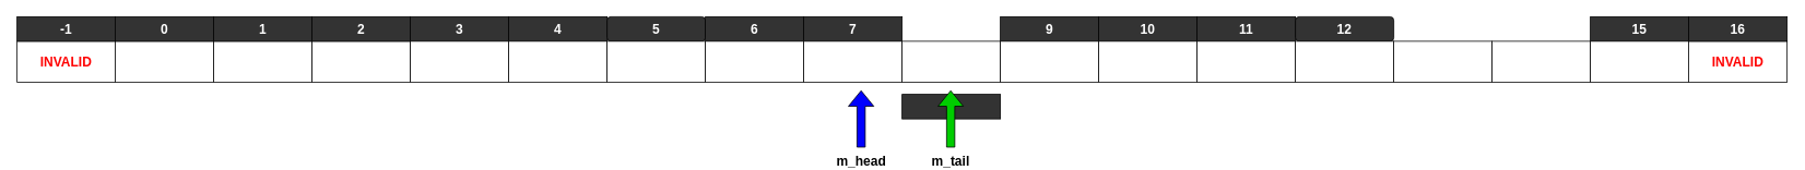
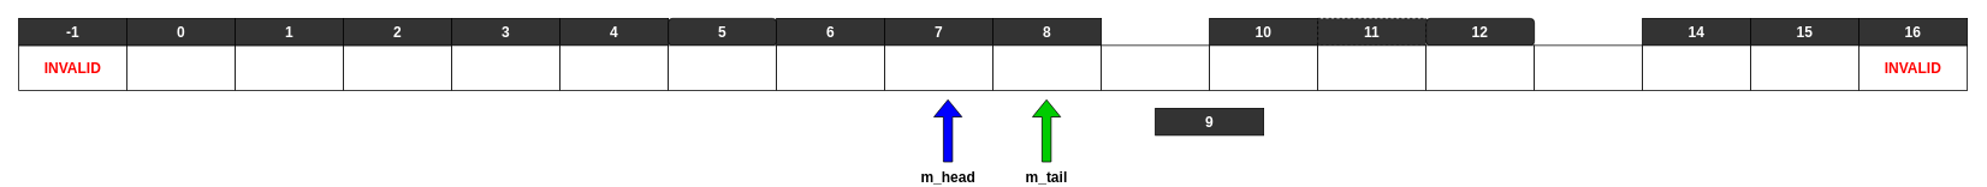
- <mxCell id="14" value="9" style="rounded=0;whiteSpace=wrap;html=1;fillStyle=solid;fillColor=#333333;fontColor=#FFFFFF;fontSize=16;fontStyle=1" vertex="1" parent="1"><mxGeometry x="1220" width="120" height="30" as="geometry" y="20" /></mxCell>
+ <mxCell id="14" value="9" style="rounded=0;whiteSpace=wrap;html=1;fillStyle=solid;fillColor=#333333;fontColor=#FFFFFF;fontSize=16;fontStyle=1" vertex="1" parent="1"><mxGeometry x="1280" y="120" width="120" height="30" as="geometry" /></mxCell>
- <mxCell id="16" value="11" style="rounded=0;whiteSpace=wrap;html=1;fillStyle=solid;fillColor=#333333;fontColor=#FFFFFF;fontSize=16;fontStyle=1" vertex="1" parent="1"><mxGeometry x="1460" width="120" height="30" as="geometry" y="20" /></mxCell>
+ <mxCell id="16" value="11" style="rounded=0;whiteSpace=wrap;html=1;fillStyle=solid;fillColor=#333333;fontColor=#FFFFFF;fontSize=16;fontStyle=1;dashed=1;" vertex="1" parent="1"><mxGeometry x="1460" width="120" height="30" as="geometry" y="20" /></mxCell>
+ <mxCell id="18" value="14" style="rounded=0;whiteSpace=wrap;html=1;fillStyle=solid;fillColor=#333333;fontColor=#FFFFFF;fontSize=16;fontStyle=1" vertex="1" parent="1"><mxGeometry x="1820" width="120" height="30" as="geometry" y="20" /></mxCell>
- <mxCell id="13" value="8" style="rounded=0;whiteSpace=wrap;html=1;fillStyle=solid;fillColor=#333333;fontColor=#FFFFFF;fontSize=16;fontStyle=1" vertex="1" parent="1"><mxGeometry x="1100" y="115" width="120" height="30" as="geometry" /></mxCell>
+ <mxCell id="13" value="8" style="rounded=0;whiteSpace=wrap;html=1;fillStyle=solid;fillColor=#333333;fontColor=#FFFFFF;fontSize=16;fontStyle=1" vertex="1" parent="1"><mxGeometry x="1100" width="120" height="30" as="geometry" y="20" /></mxCell>
